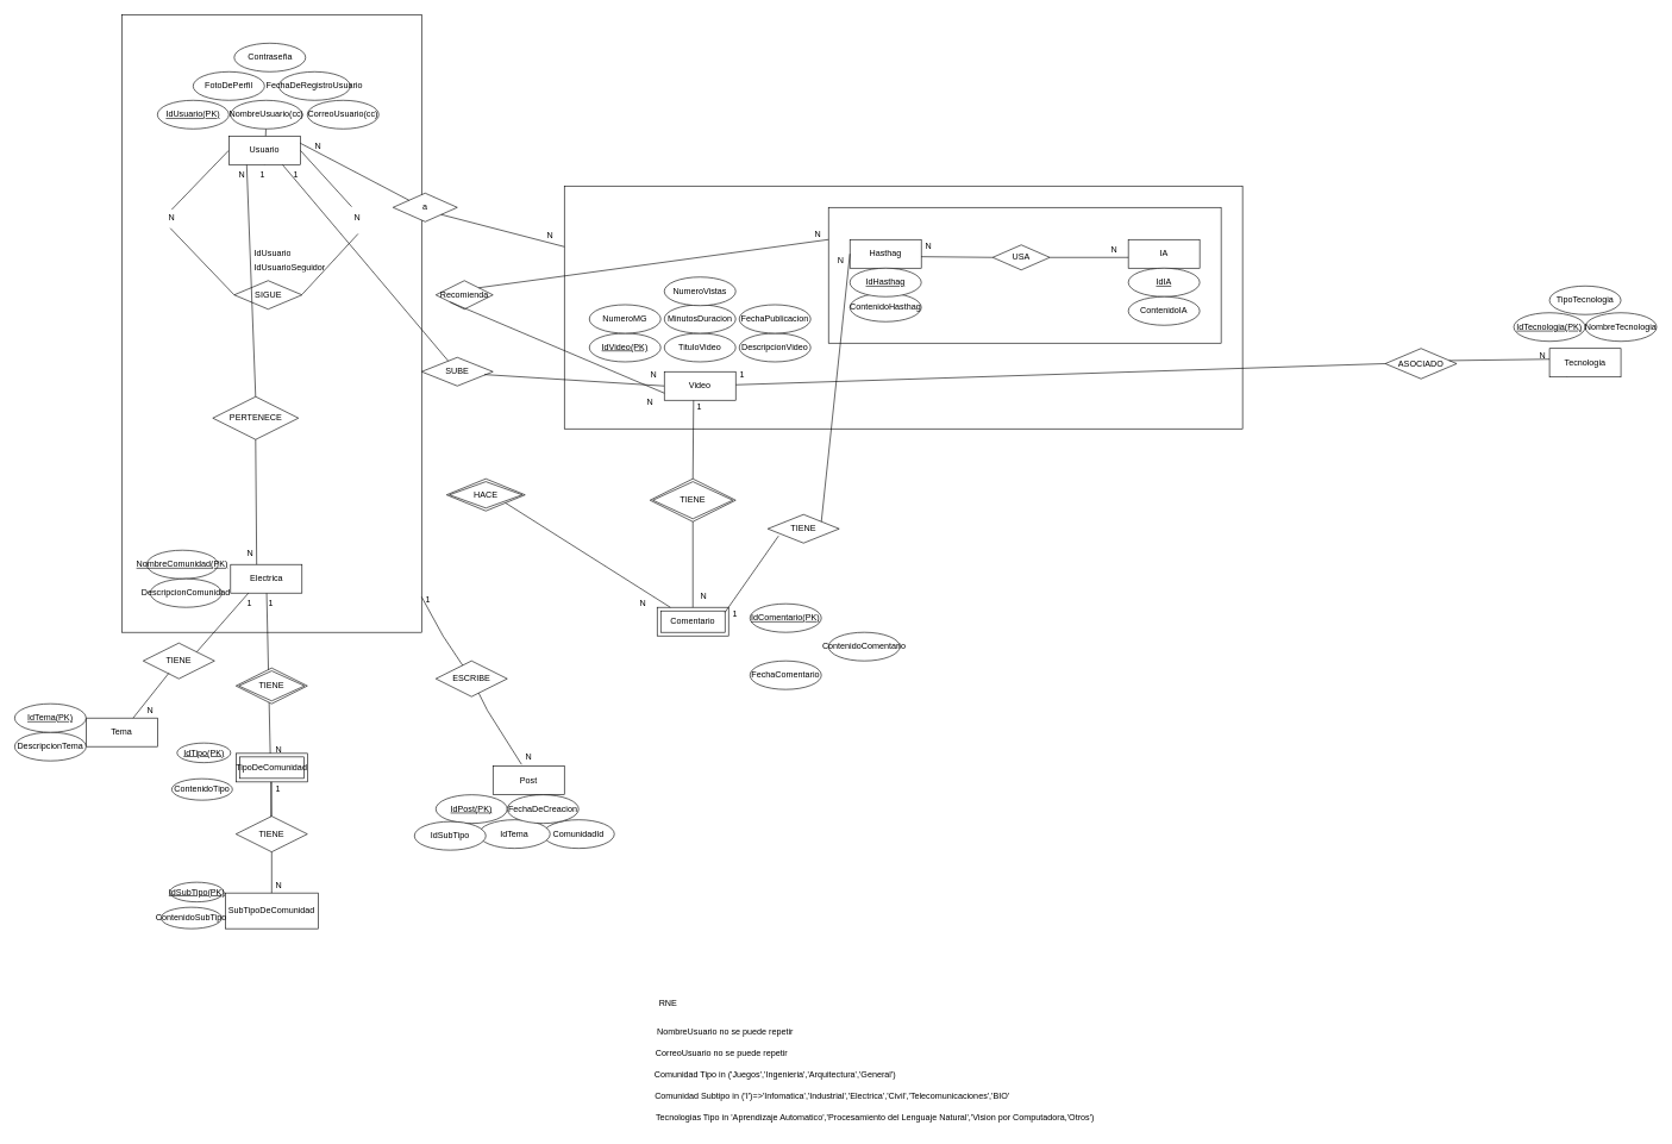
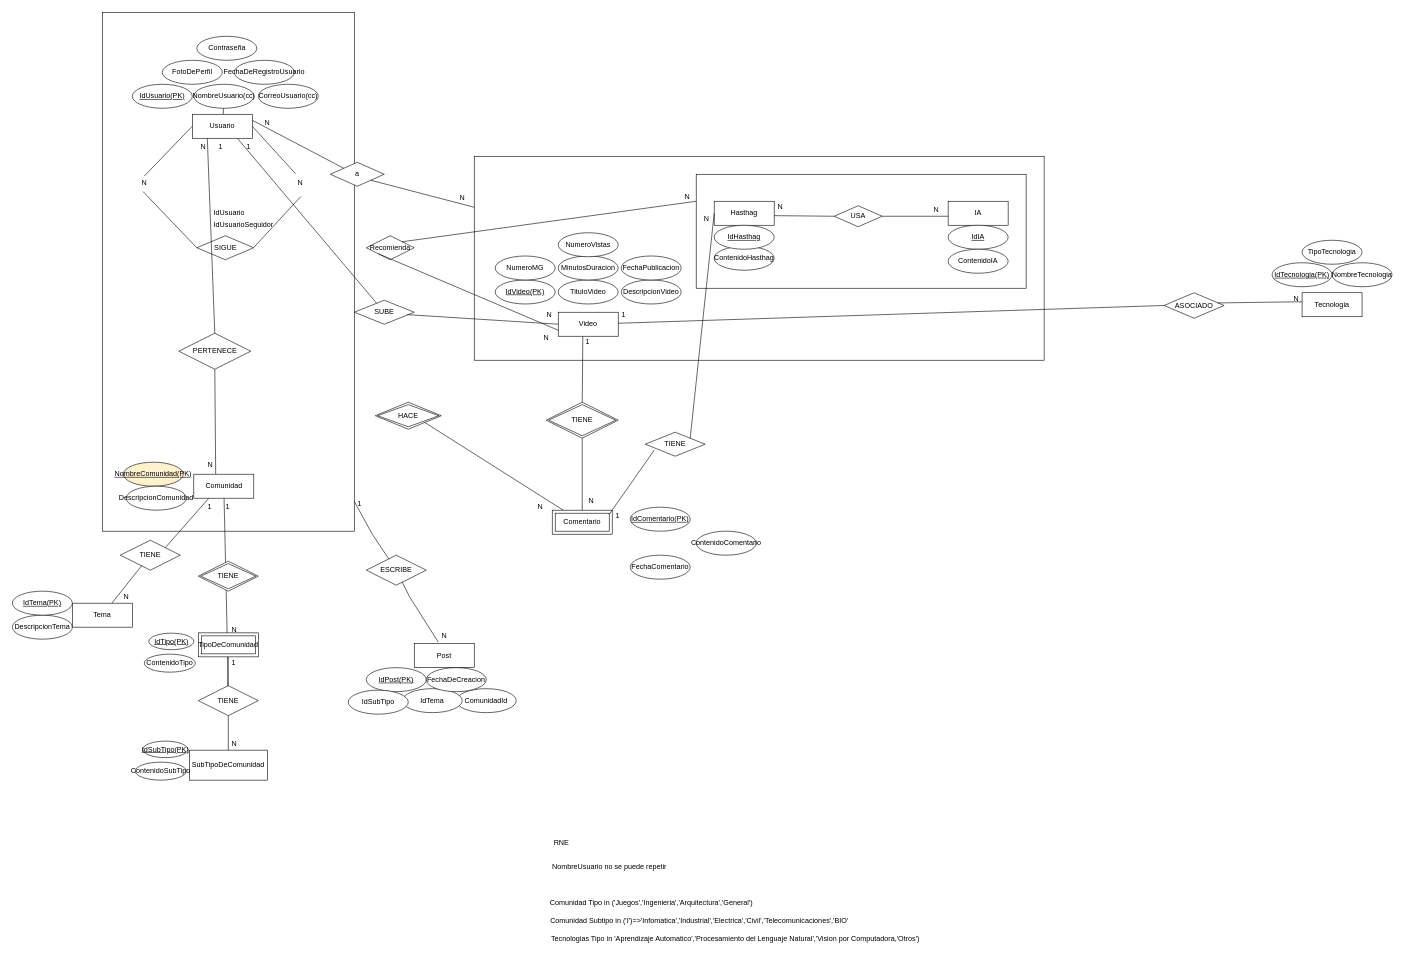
- <mxCell id="86" value="NombreComunidad(PK)" style="ellipse;whiteSpace=wrap;html=1;align=center;fontStyle=4;" parent="1" vertex="1"><mxGeometry x="205" y="770" width="100" height="40" as="geometry" /></mxCell>
+ <mxCell id="86" value="NombreComunidad(PK)" style="ellipse;whiteSpace=wrap;html=1;align=center;fontStyle=4;fillColor=#fff2cc;" parent="1" vertex="1"><mxGeometry x="205" y="770" width="100" height="40" as="geometry" /></mxCell>
- <mxCell id="85" value="Electrica" style="whiteSpace=wrap;html=1;align=center;" parent="1" vertex="1"><mxGeometry x="322.5" y="790" width="100" height="40" as="geometry" /></mxCell>
+ <mxCell id="85" value="Comunidad" style="whiteSpace=wrap;html=1;align=center;" parent="1" vertex="1"><mxGeometry x="322.5" y="790" width="100" height="40" as="geometry" /></mxCell>
- <mxCell id="124" value="IdTipo(PK)" style="ellipse;whiteSpace=wrap;html=1;align=center;fontStyle=4;" parent="1" vertex="1"><mxGeometry x="247.5" y="1040" width="75" height="27.5" as="geometry" /></mxCell>
+ <mxCell id="124" value="IdTipo(PK)" style="ellipse;whiteSpace=wrap;html=1;align=center;fontStyle=4;" parent="1" vertex="1"><mxGeometry x="247.5" y="1055" width="75" height="27.5" as="geometry" /></mxCell>
- <mxCell id="21" value="CorreoUsuario no se puede repetir" style="text;html=1;align=center;verticalAlign=middle;resizable=0;points=[];autosize=1;strokeColor=none;fillColor=none;" parent="1" vertex="1"><mxGeometry x="905" y="1460" width="210" height="30" as="geometry" /></mxCell>
